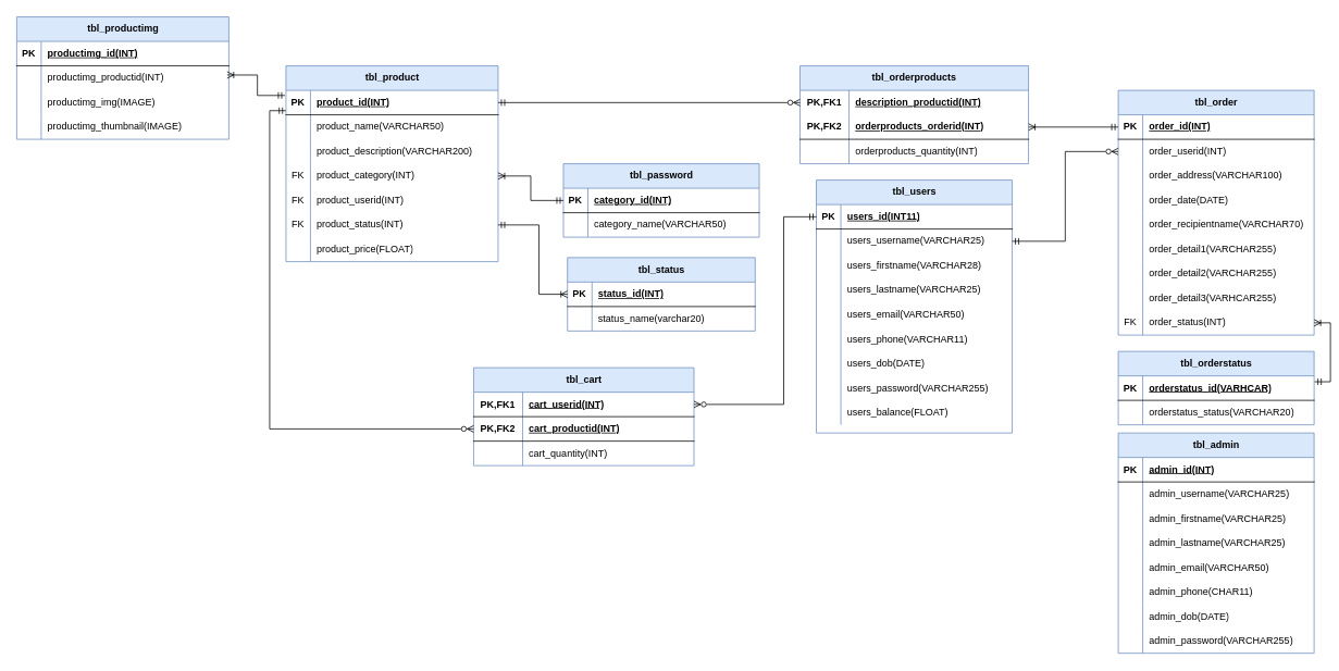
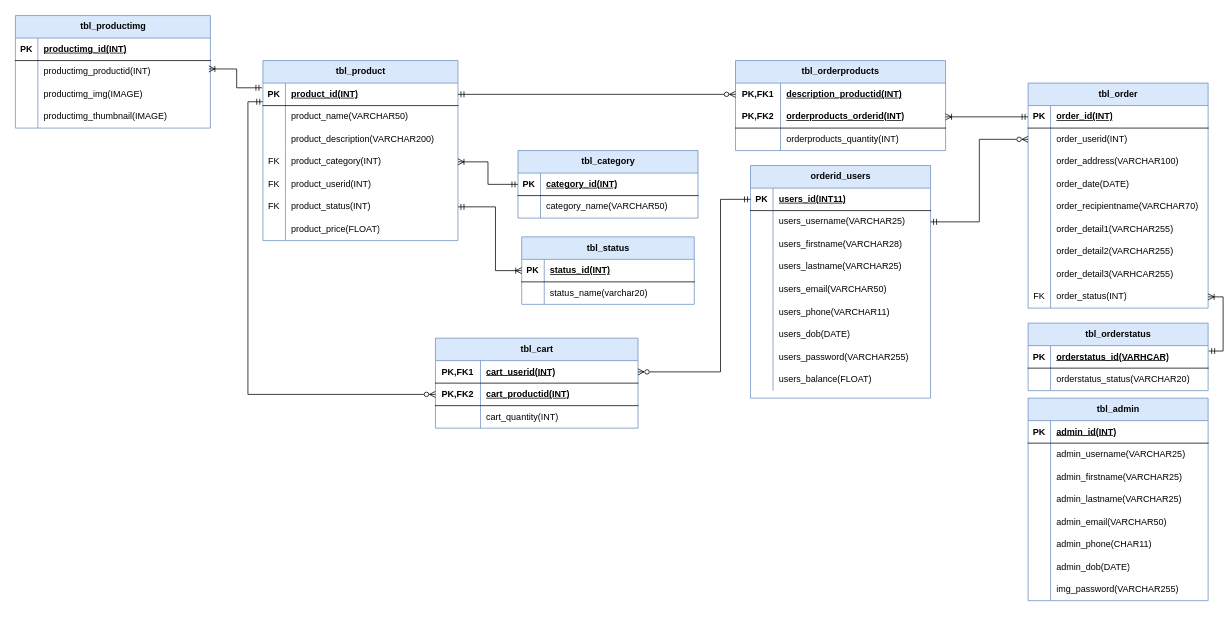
- <mxCell id="77" value="tbl_password" style="shape=table;startSize=30;container=1;collapsible=1;childLayout=tableLayout;fixedRows=1;rowLines=0;fontStyle=1;align=center;resizeLast=1;html=1;fillColor=#dae8fc;strokeColor=#6c8ebf;" parent="1" vertex="1"><mxGeometry x="690" y="200" width="240" height="90" as="geometry" /></mxCell>
+ <mxCell id="77" value="tbl_category" style="shape=table;startSize=30;container=1;collapsible=1;childLayout=tableLayout;fixedRows=1;rowLines=0;fontStyle=1;align=center;resizeLast=1;html=1;fillColor=#dae8fc;strokeColor=#6c8ebf;" parent="1" vertex="1"><mxGeometry x="690" y="200" width="240" height="90" as="geometry" /></mxCell>
- <mxCell id="2" value="tbl_users" style="shape=table;startSize=30;container=1;collapsible=1;childLayout=tableLayout;fixedRows=1;rowLines=0;fontStyle=1;align=center;resizeLast=1;html=1;fillColor=#dae8fc;strokeColor=#6c8ebf;" parent="1" vertex="1"><mxGeometry x="1000" y="220" width="240" height="310" as="geometry" /></mxCell>
+ <mxCell id="2" value="orderid_users" style="shape=table;startSize=30;container=1;collapsible=1;childLayout=tableLayout;fixedRows=1;rowLines=0;fontStyle=1;align=center;resizeLast=1;html=1;fillColor=#dae8fc;strokeColor=#6c8ebf;" parent="1" vertex="1"><mxGeometry x="1000" y="220" width="240" height="310" as="geometry" /></mxCell>
- <mxCell id="54" value="admin_password(VARCHAR255)" style="shape=partialRectangle;connectable=0;fillColor=none;top=0;left=0;bottom=0;right=0;align=left;spacingLeft=6;overflow=hidden;whiteSpace=wrap;html=1;" parent="52" vertex="1"><mxGeometry x="30" width="210" height="30" as="geometry"><mxRectangle width="210" height="30" as="alternateBounds" /></mxGeometry></mxCell>
+ <mxCell id="54" value="img_password(VARCHAR255)" style="shape=partialRectangle;connectable=0;fillColor=none;top=0;left=0;bottom=0;right=0;align=left;spacingLeft=6;overflow=hidden;whiteSpace=wrap;html=1;" parent="52" vertex="1"><mxGeometry x="30" width="210" height="30" as="geometry"><mxRectangle width="210" height="30" as="alternateBounds" /></mxGeometry></mxCell>
